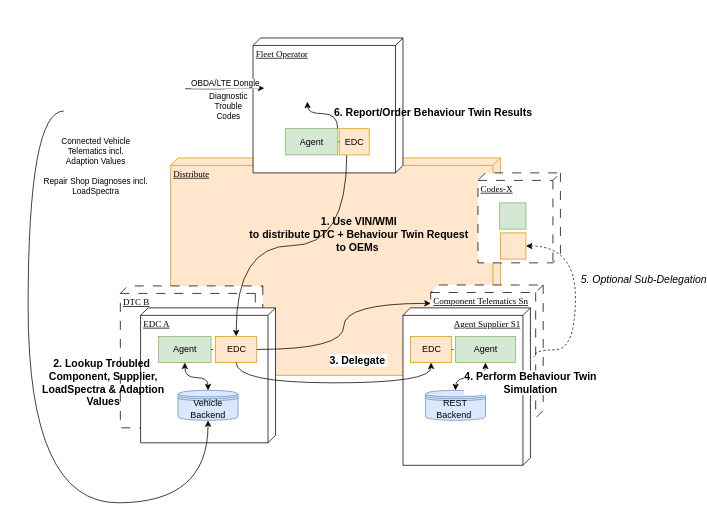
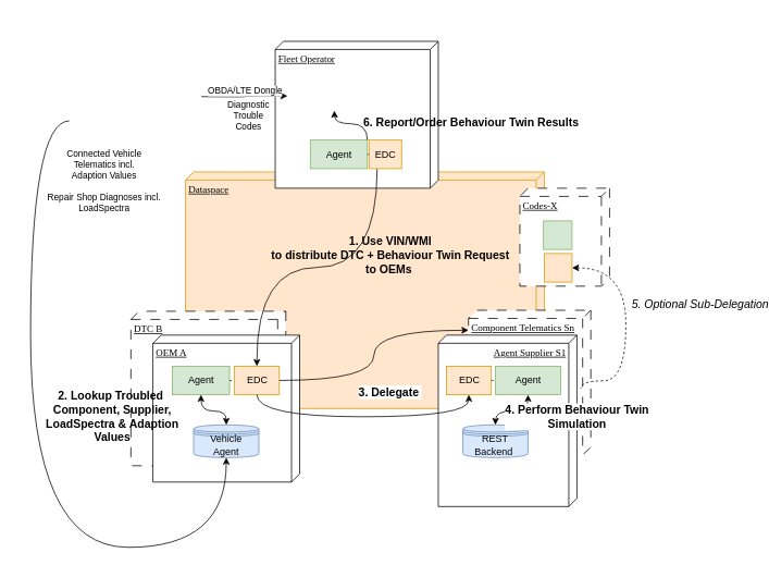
- <mxCell id="3" value="Distribute" style="verticalAlign=top;align=left;spacingTop=8;spacingLeft=2;spacingRight=12;shape=cube;size=10;direction=south;fontStyle=4;html=1;rounded=0;shadow=0;comic=0;labelBackgroundColor=none;strokeWidth=1;fontFamily=Verdana;fontSize=12;fillColor=#ffe6cc;strokeColor=#d79b00;" parent="1" vertex="1"><mxGeometry x="227" y="210" width="440" height="290" as="geometry" /></mxCell>
+ <mxCell id="3" value="Dataspace" style="verticalAlign=top;align=left;spacingTop=8;spacingLeft=2;spacingRight=12;shape=cube;size=10;direction=south;fontStyle=4;html=1;rounded=0;shadow=0;comic=0;labelBackgroundColor=none;strokeWidth=1;fontFamily=Verdana;fontSize=12;fillColor=#ffe6cc;strokeColor=#d79b00;" parent="1" vertex="1"><mxGeometry x="227" y="210" width="440" height="290" as="geometry" /></mxCell>
- <mxCell id="8" value="EDC A" style="verticalAlign=top;align=left;spacingTop=8;spacingLeft=2;spacingRight=12;shape=cube;size=10;direction=south;fontStyle=4;html=1;rounded=0;shadow=0;comic=0;labelBackgroundColor=none;strokeWidth=1;fontFamily=Verdana;fontSize=12" parent="1" vertex="1"><mxGeometry x="187" y="410" width="180" height="180" as="geometry" /></mxCell>
+ <mxCell id="8" value="OEM A" style="verticalAlign=top;align=left;spacingTop=8;spacingLeft=2;spacingRight=12;shape=cube;size=10;direction=south;fontStyle=4;html=1;rounded=0;shadow=0;comic=0;labelBackgroundColor=none;strokeWidth=1;fontFamily=Verdana;fontSize=12" parent="1" vertex="1"><mxGeometry x="187" y="410" width="180" height="180" as="geometry" /></mxCell>
- <mxCell id="11" value="Vehicle Backend" style="text;html=1;strokeColor=none;fillColor=none;align=center;verticalAlign=middle;whiteSpace=wrap;rounded=0;" parent="1" vertex="1"><mxGeometry x="247" y="530" width="60" height="30" as="geometry" /></mxCell>
+ <mxCell id="11" value="Vehicle Agent" style="text;html=1;strokeColor=none;fillColor=none;align=center;verticalAlign=middle;whiteSpace=wrap;rounded=0;" parent="1" vertex="1"><mxGeometry x="247" y="530" width="60" height="30" as="geometry" /></mxCell>
